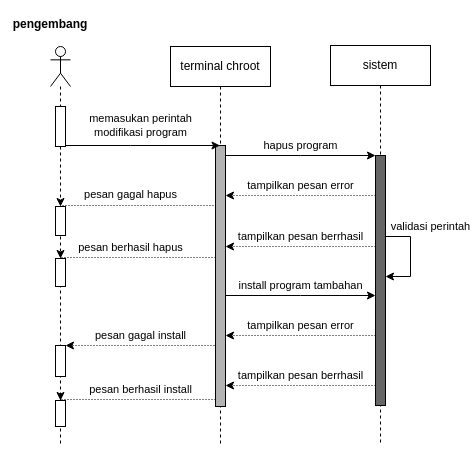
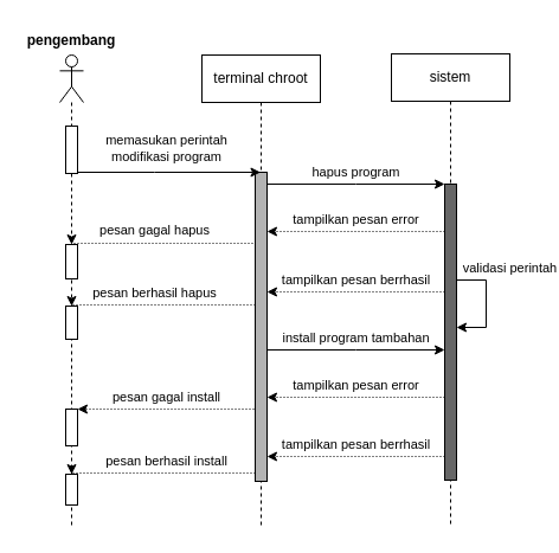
- <mxCell id="24" value="pengembang" style="text;align=center;fontStyle=1;verticalAlign=middle;spacingLeft=3;spacingRight=3;strokeColor=none;rotatable=0;points=[[0,0.5],[1,0.5]];portConstraint=eastwest;" parent="1" vertex="1"><mxGeometry x="10" y="10" width="80" height="26" as="geometry" /></mxCell>
+ <mxCell id="24" value="pengembang" style="text;align=center;fontStyle=1;verticalAlign=middle;spacingLeft=3;spacingRight=3;strokeColor=none;rotatable=0;points=[[0,0.5],[1,0.5]];portConstraint=eastwest;" parent="1" vertex="1"><mxGeometry x="20" y="20" width="80" height="26" as="geometry" /></mxCell>
